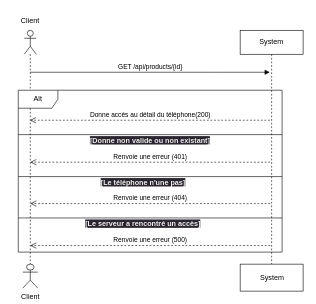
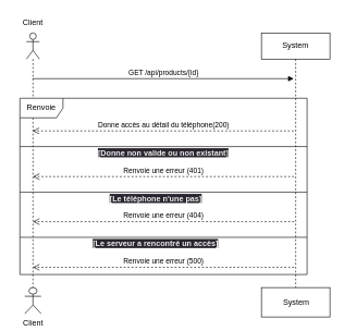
- <mxCell id="8" value="Alt" style="shape=umlFrame;whiteSpace=wrap;html=1;width=66;height=30;" parent="1" vertex="1"><mxGeometry x="30" y="150" width="440.01" height="270" as="geometry" /></mxCell>
+ <mxCell id="8" value="Renvoie" style="shape=umlFrame;whiteSpace=wrap;html=1;width=66;height=30;" parent="1" vertex="1"><mxGeometry x="30" y="150" width="440.01" height="270" as="geometry" /></mxCell>
